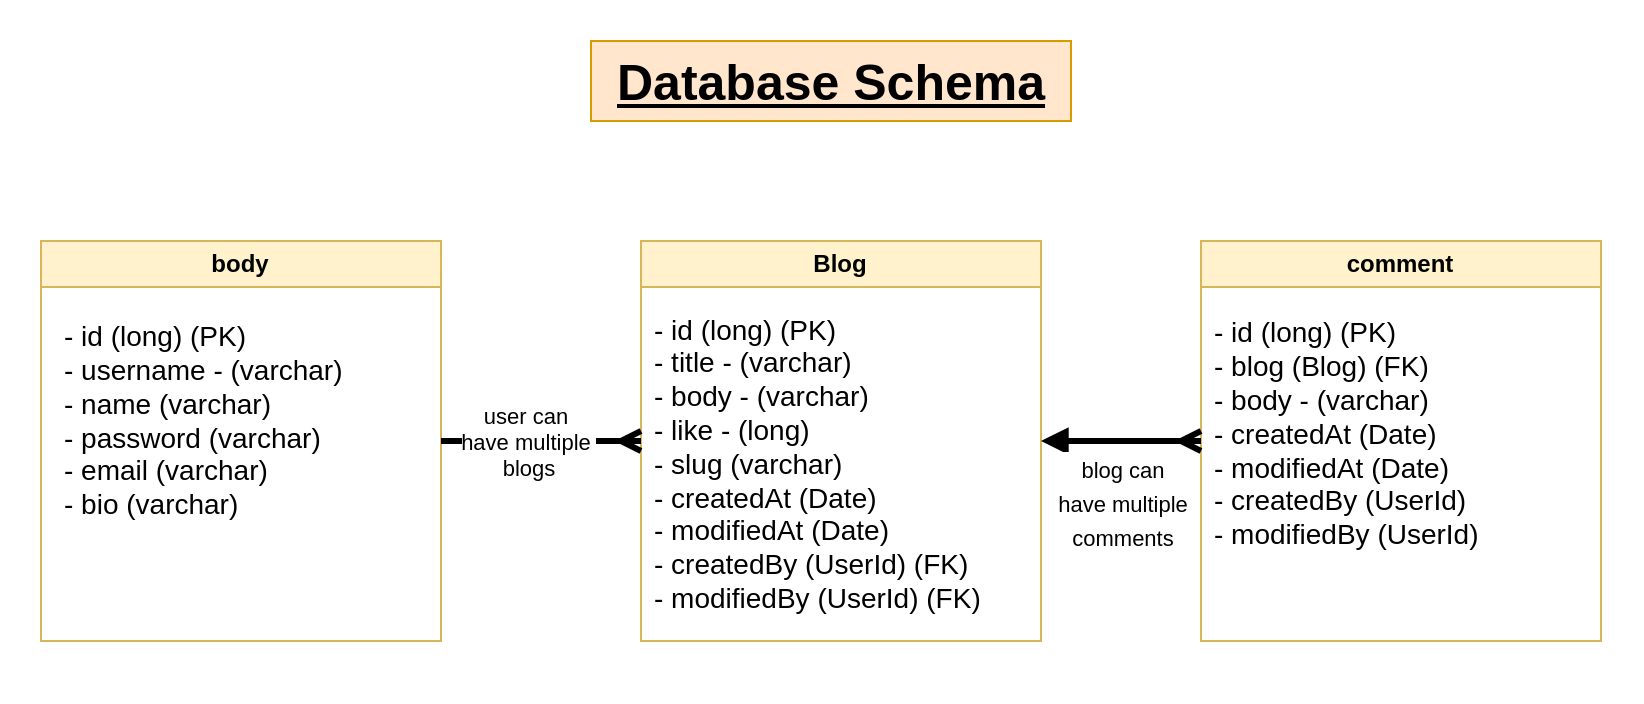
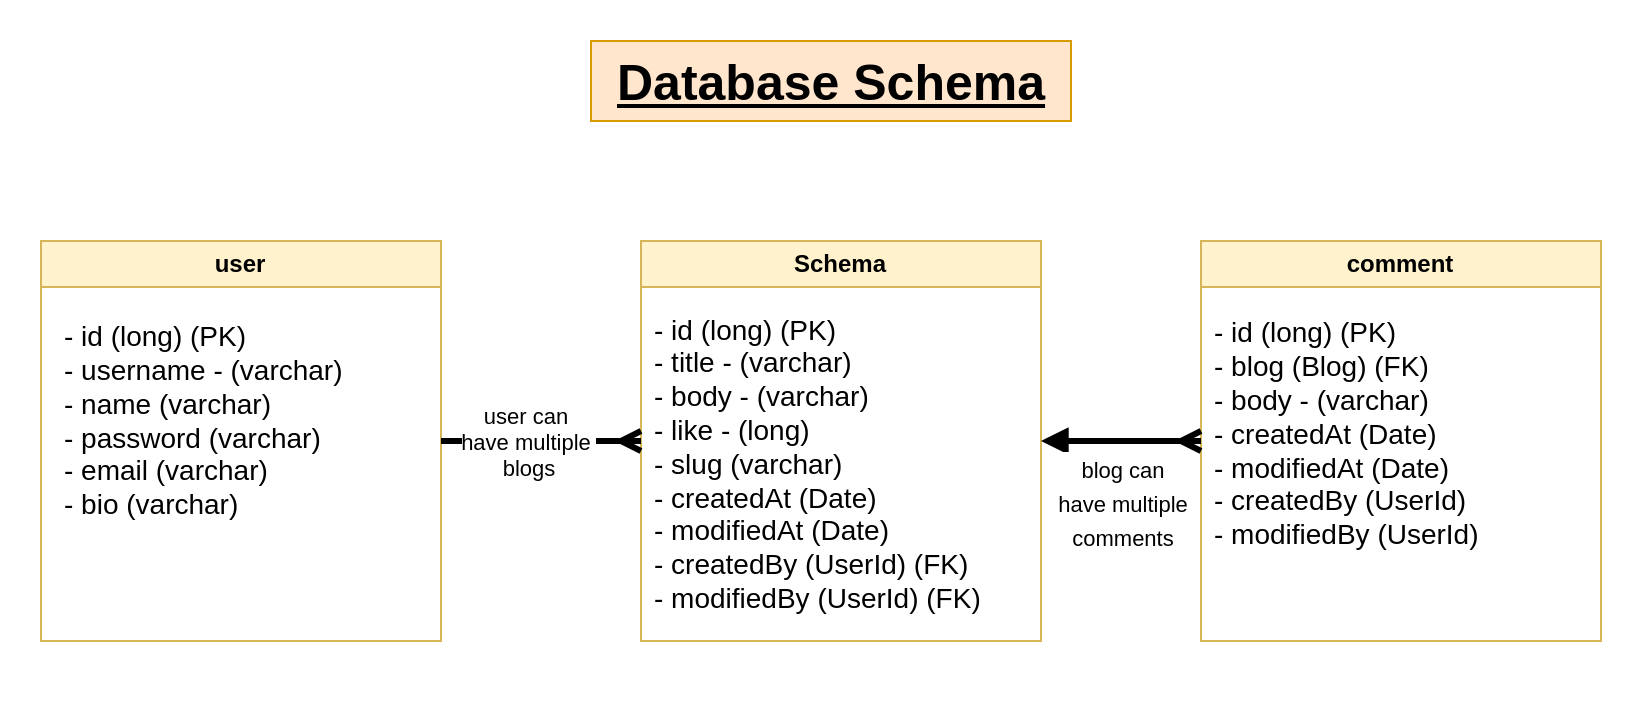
- <mxCell id="2" value="body" style="swimlane;whiteSpace=wrap;html=1;fillColor=#fff2cc;strokeColor=#d6b656;" parent="1" vertex="1"><mxGeometry x="20" y="120" width="200" height="200" as="geometry" /></mxCell>
+ <mxCell id="2" value="user" style="swimlane;whiteSpace=wrap;html=1;fillColor=#fff2cc;strokeColor=#d6b656;" parent="1" vertex="1"><mxGeometry x="20" y="120" width="200" height="200" as="geometry" /></mxCell>
- <mxCell id="4" value="Blog" style="swimlane;whiteSpace=wrap;html=1;fillColor=#fff2cc;strokeColor=#d6b656;" parent="1" vertex="1"><mxGeometry x="320" y="120" width="200" height="200" as="geometry" /></mxCell>
+ <mxCell id="4" value="Schema" style="swimlane;whiteSpace=wrap;html=1;fillColor=#fff2cc;strokeColor=#d6b656;" parent="1" vertex="1"><mxGeometry x="320" y="120" width="200" height="200" as="geometry" /></mxCell>
